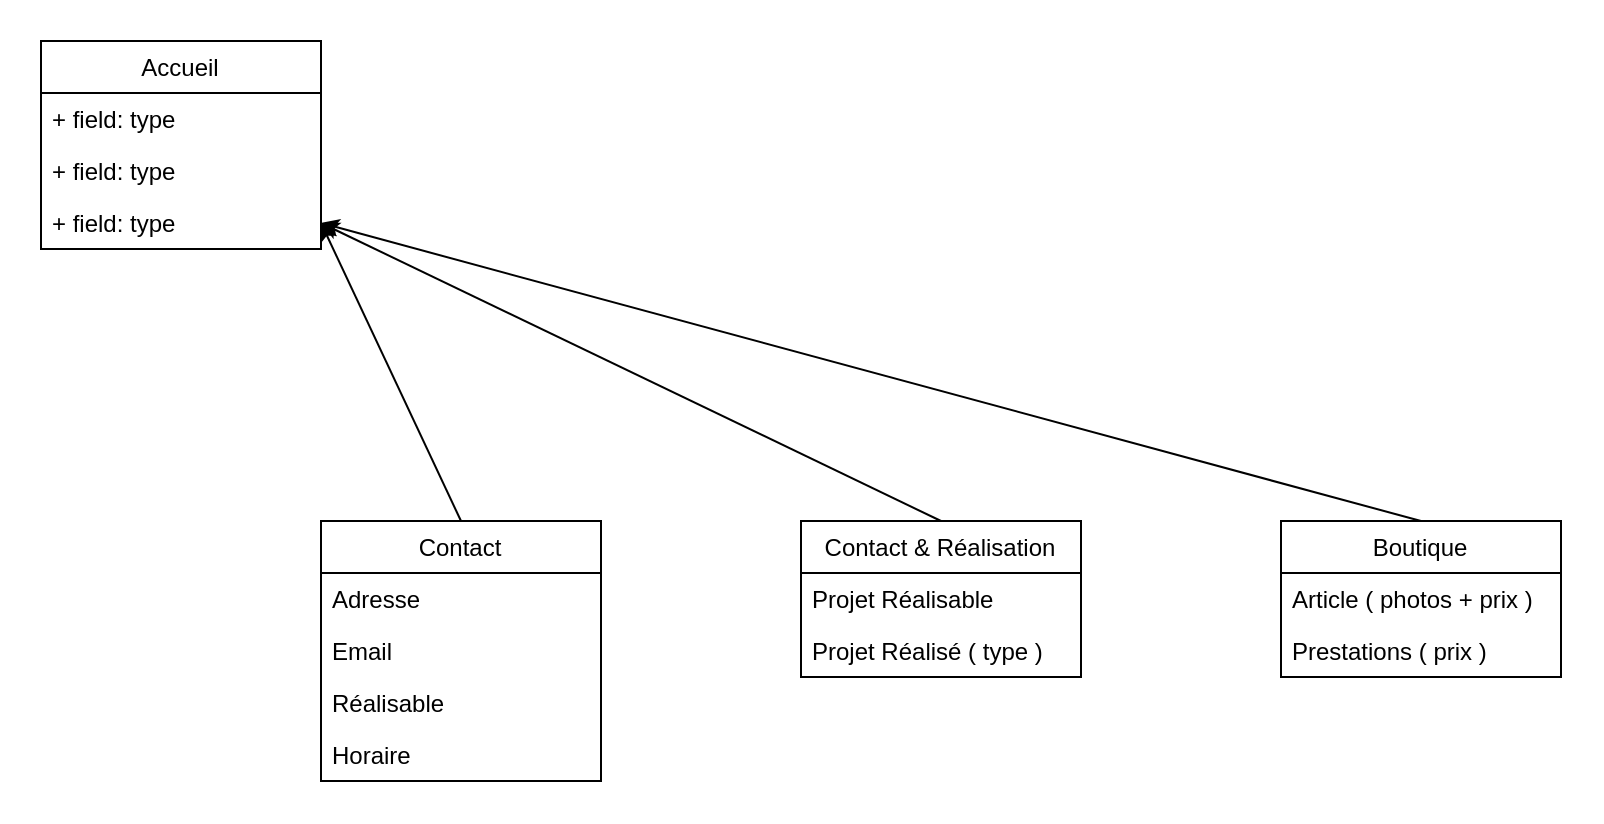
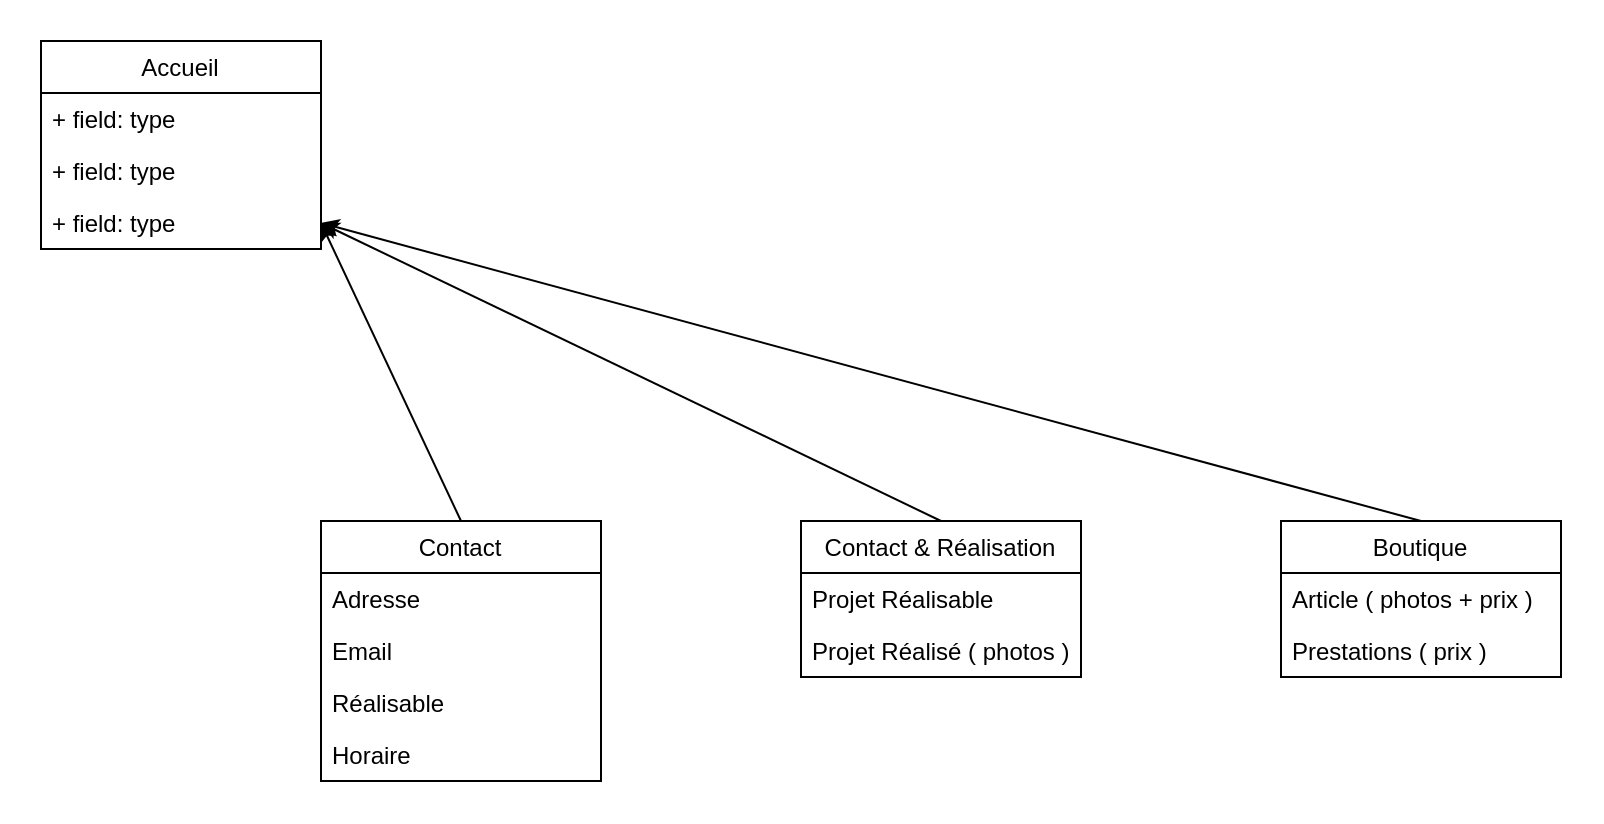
- <mxCell id="16" value="Projet Réalisé ( type )" style="text;strokeColor=none;fillColor=none;align=left;verticalAlign=top;spacingLeft=4;spacingRight=4;overflow=hidden;rotatable=0;points=[[0,0.5],[1,0.5]];portConstraint=eastwest;" parent="14" vertex="1"><mxGeometry y="52" width="140" height="26" as="geometry" /></mxCell>
+ <mxCell id="16" value="Projet Réalisé ( photos )" style="text;strokeColor=none;fillColor=none;align=left;verticalAlign=top;spacingLeft=4;spacingRight=4;overflow=hidden;rotatable=0;points=[[0,0.5],[1,0.5]];portConstraint=eastwest;" parent="14" vertex="1"><mxGeometry y="52" width="140" height="26" as="geometry" /></mxCell>
